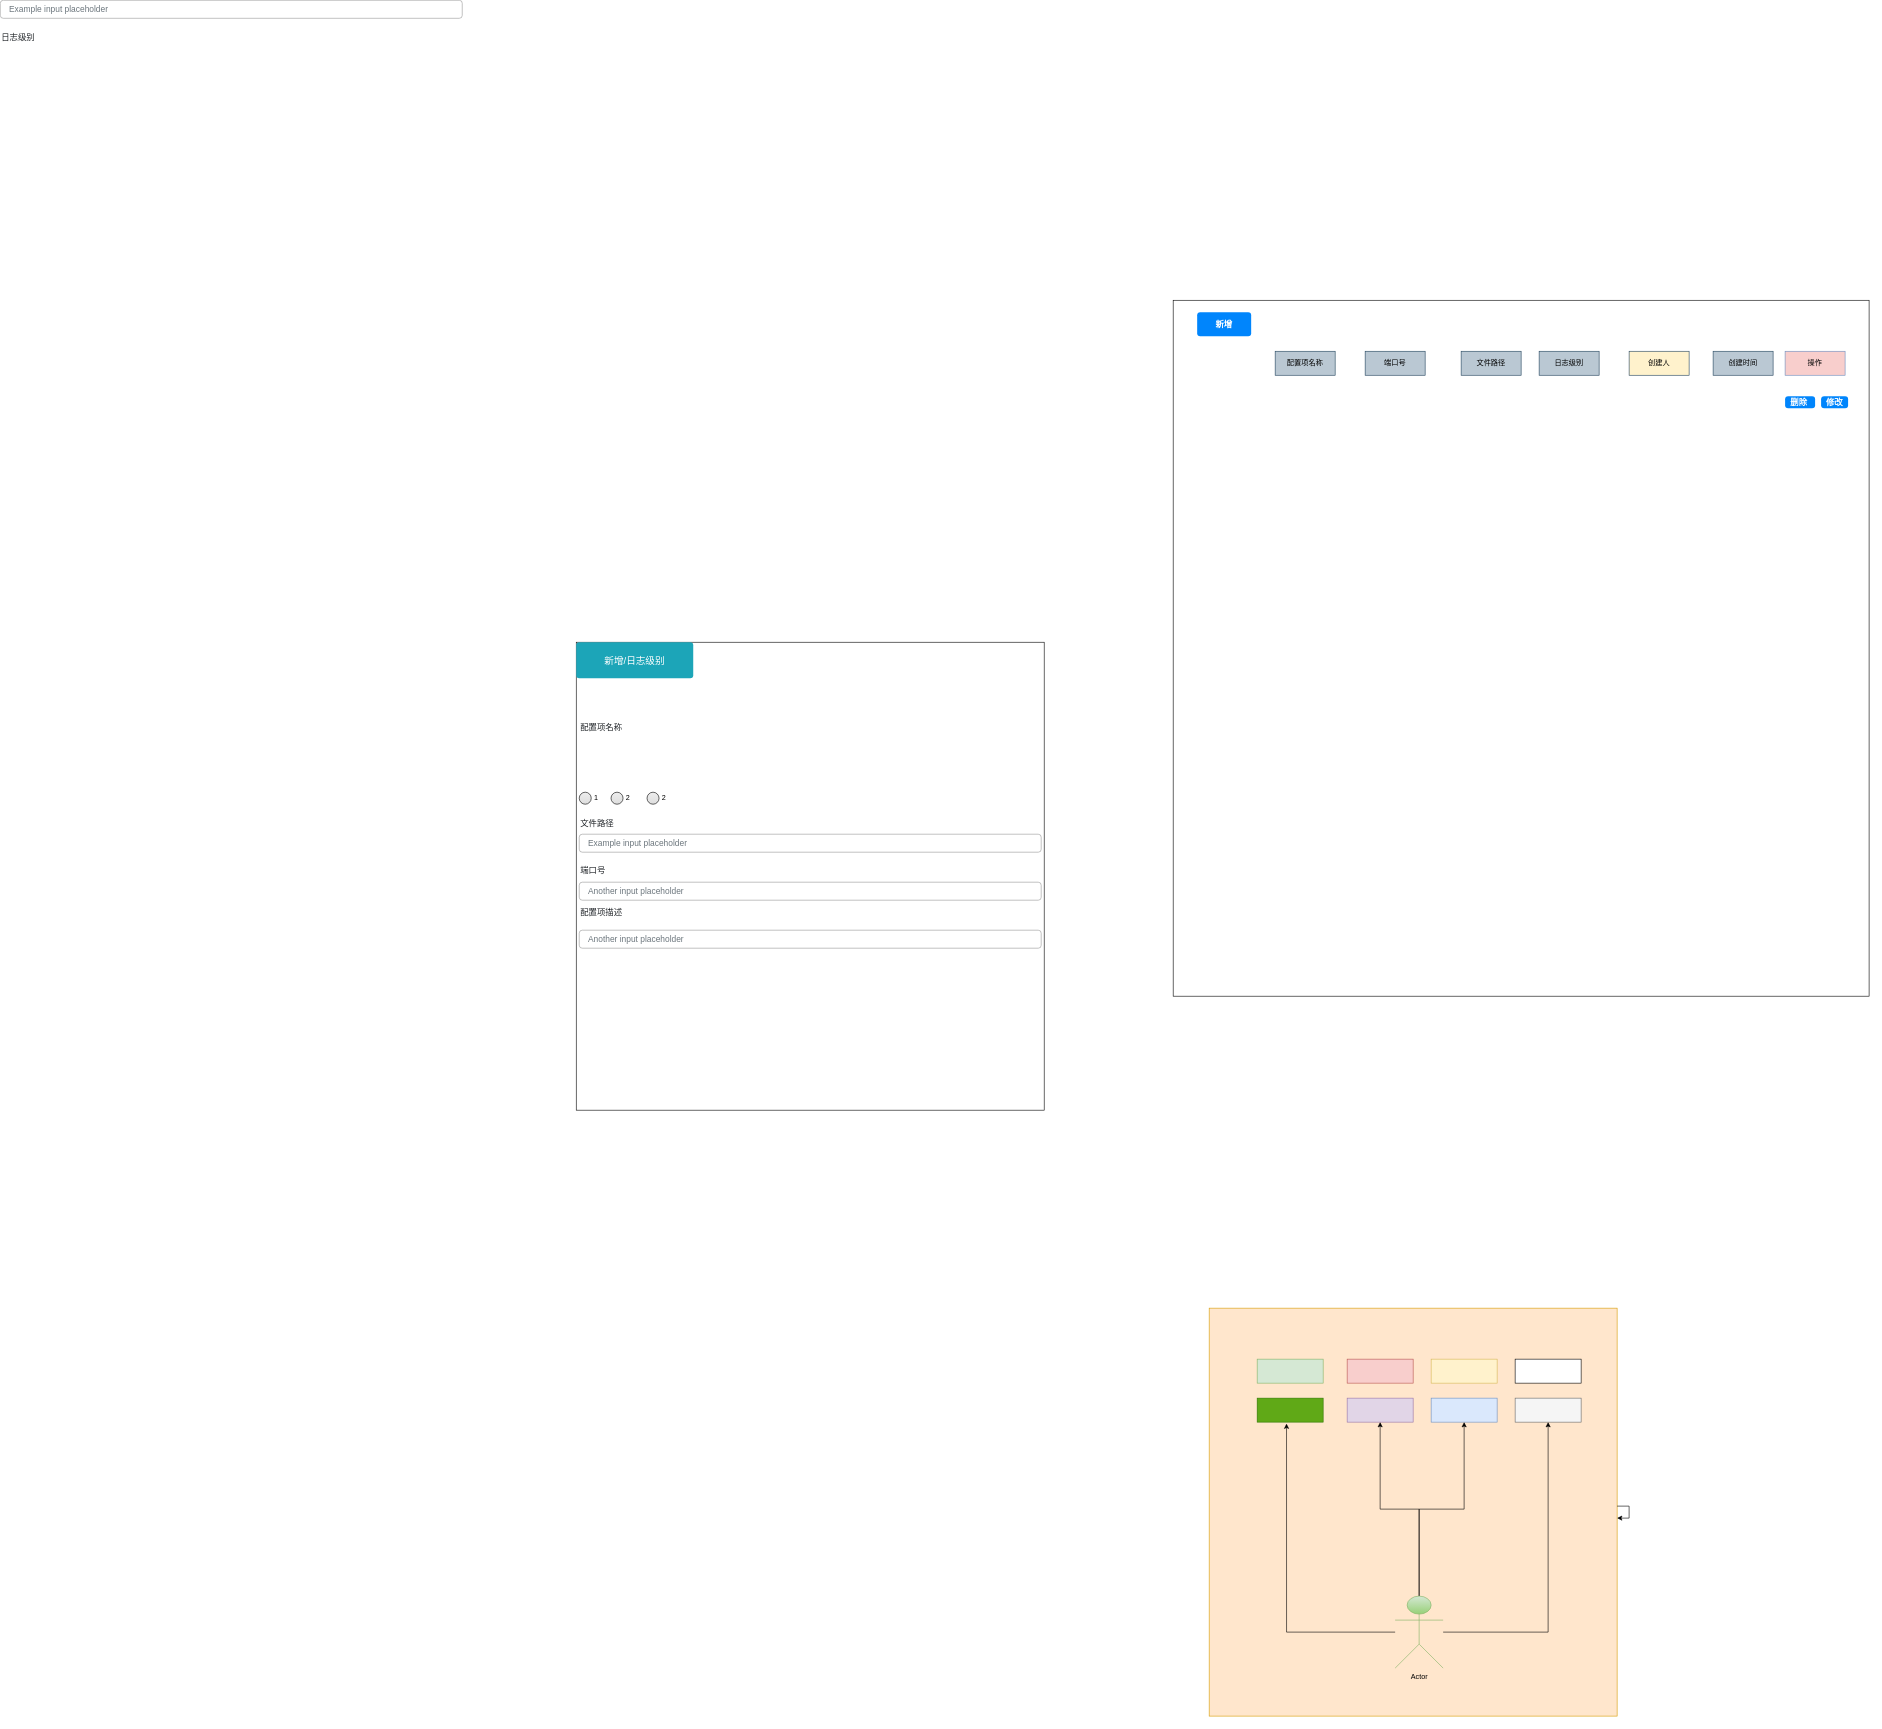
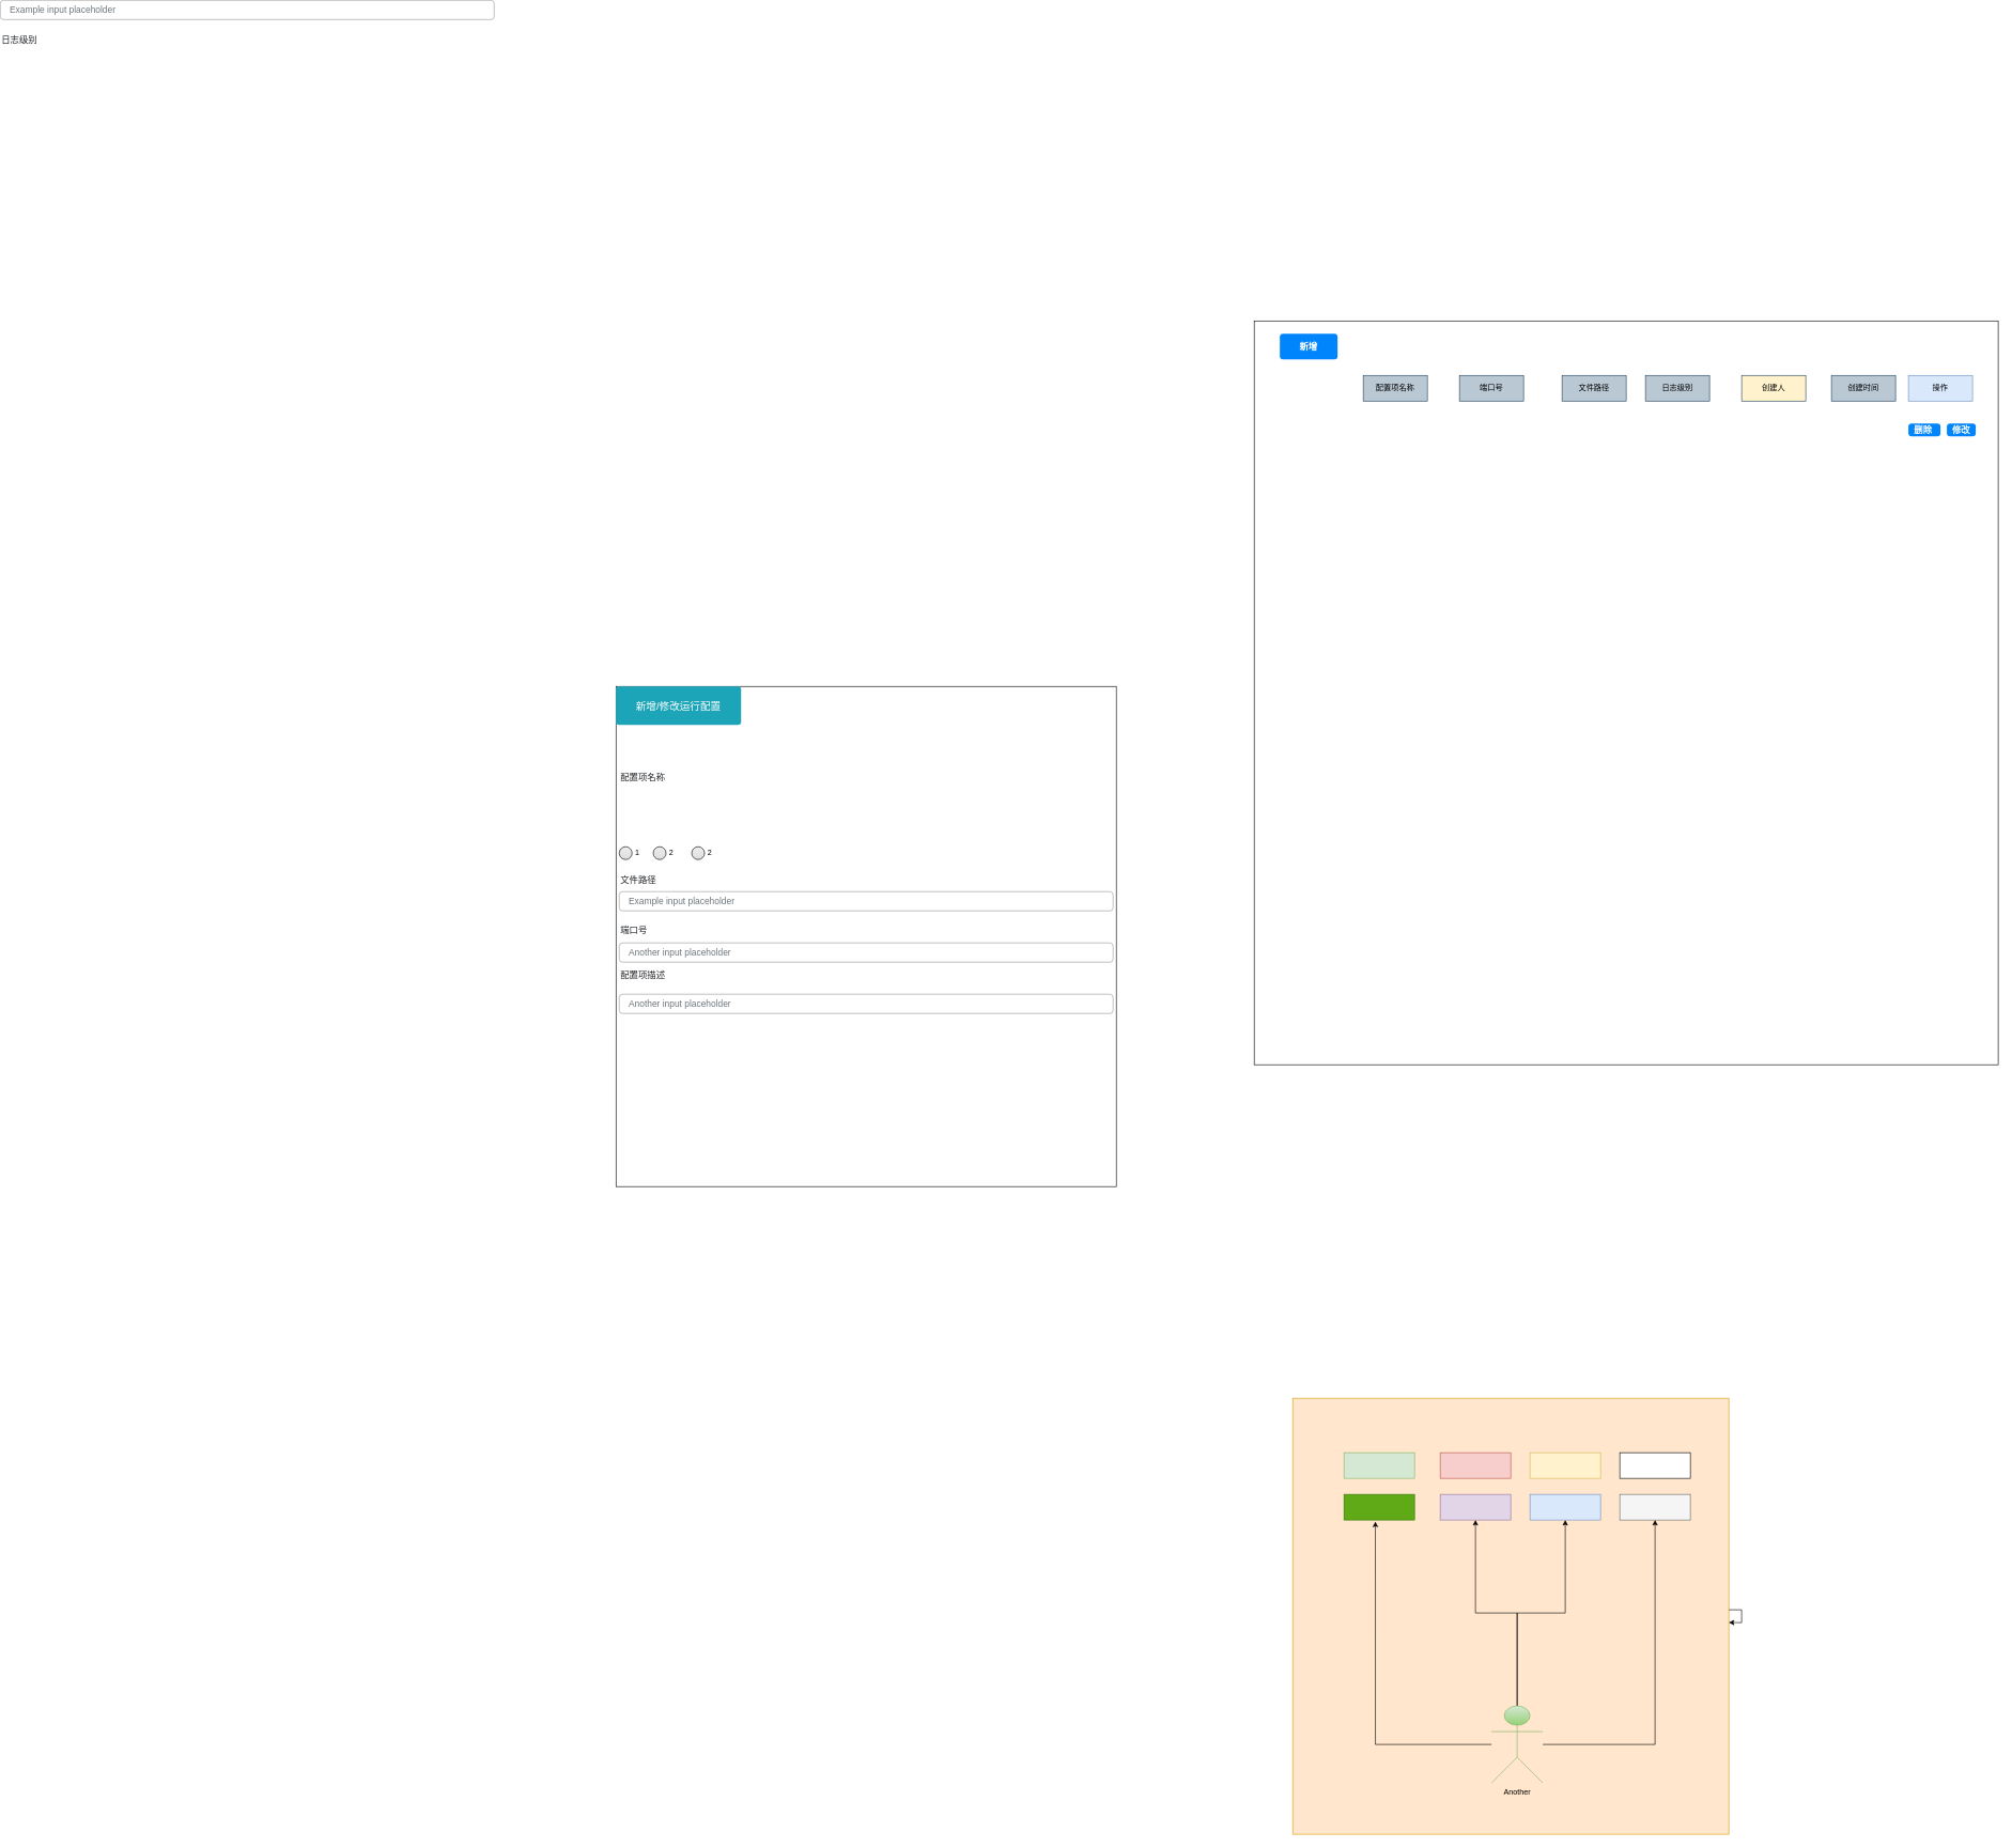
- <mxCell id="25" value="操作" style="rounded=0;whiteSpace=wrap;html=1;fillColor=#f8cecc;strokeColor=#6c8ebf;" vertex="1" parent="1"><mxGeometry x="2035" y="105" width="100" height="40" as="geometry" /></mxCell>
+ <mxCell id="25" value="操作" style="rounded=0;whiteSpace=wrap;html=1;fillColor=#dae8fc;strokeColor=#6c8ebf;" vertex="1" parent="1"><mxGeometry x="2035" y="105" width="100" height="40" as="geometry" /></mxCell>
- <mxCell id="41" value="新增/日志级别" style="html=1;shadow=0;dashed=0;shape=mxgraph.bootstrap.rrect;rSize=5;strokeColor=none;strokeWidth=1;fillColor=#1CA5B8;fontColor=#FFFFFF;whiteSpace=wrap;align=center;verticalAlign=middle;spacingLeft=0;fontStyle=0;fontSize=16;spacing=5;" vertex="1" parent="1"><mxGeometry x="20" y="590" width="195" height="60" as="geometry" /></mxCell>
+ <mxCell id="41" value="新增/修改运行配置" style="html=1;shadow=0;dashed=0;shape=mxgraph.bootstrap.rrect;rSize=5;strokeColor=none;strokeWidth=1;fillColor=#1CA5B8;fontColor=#FFFFFF;whiteSpace=wrap;align=center;verticalAlign=middle;spacingLeft=0;fontStyle=0;fontSize=16;spacing=5;" vertex="1" parent="1"><mxGeometry x="20" y="590" width="195" height="60" as="geometry" /></mxCell>
- <mxCell id="15" value="Actor" style="shape=umlActor;verticalLabelPosition=bottom;verticalAlign=top;html=1;outlineConnect=0;fillColor=#d5e8d4;strokeColor=#82b366;gradientColor=#97d077;" vertex="1" parent="1"><mxGeometry x="1385" y="2180" width="80" height="120" as="geometry" /></mxCell>
+ <mxCell id="15" value="Another" style="shape=umlActor;verticalLabelPosition=bottom;verticalAlign=top;html=1;outlineConnect=0;fillColor=#d5e8d4;strokeColor=#82b366;gradientColor=#97d077;" vertex="1" parent="1"><mxGeometry x="1385" y="2180" width="80" height="120" as="geometry" /></mxCell>
